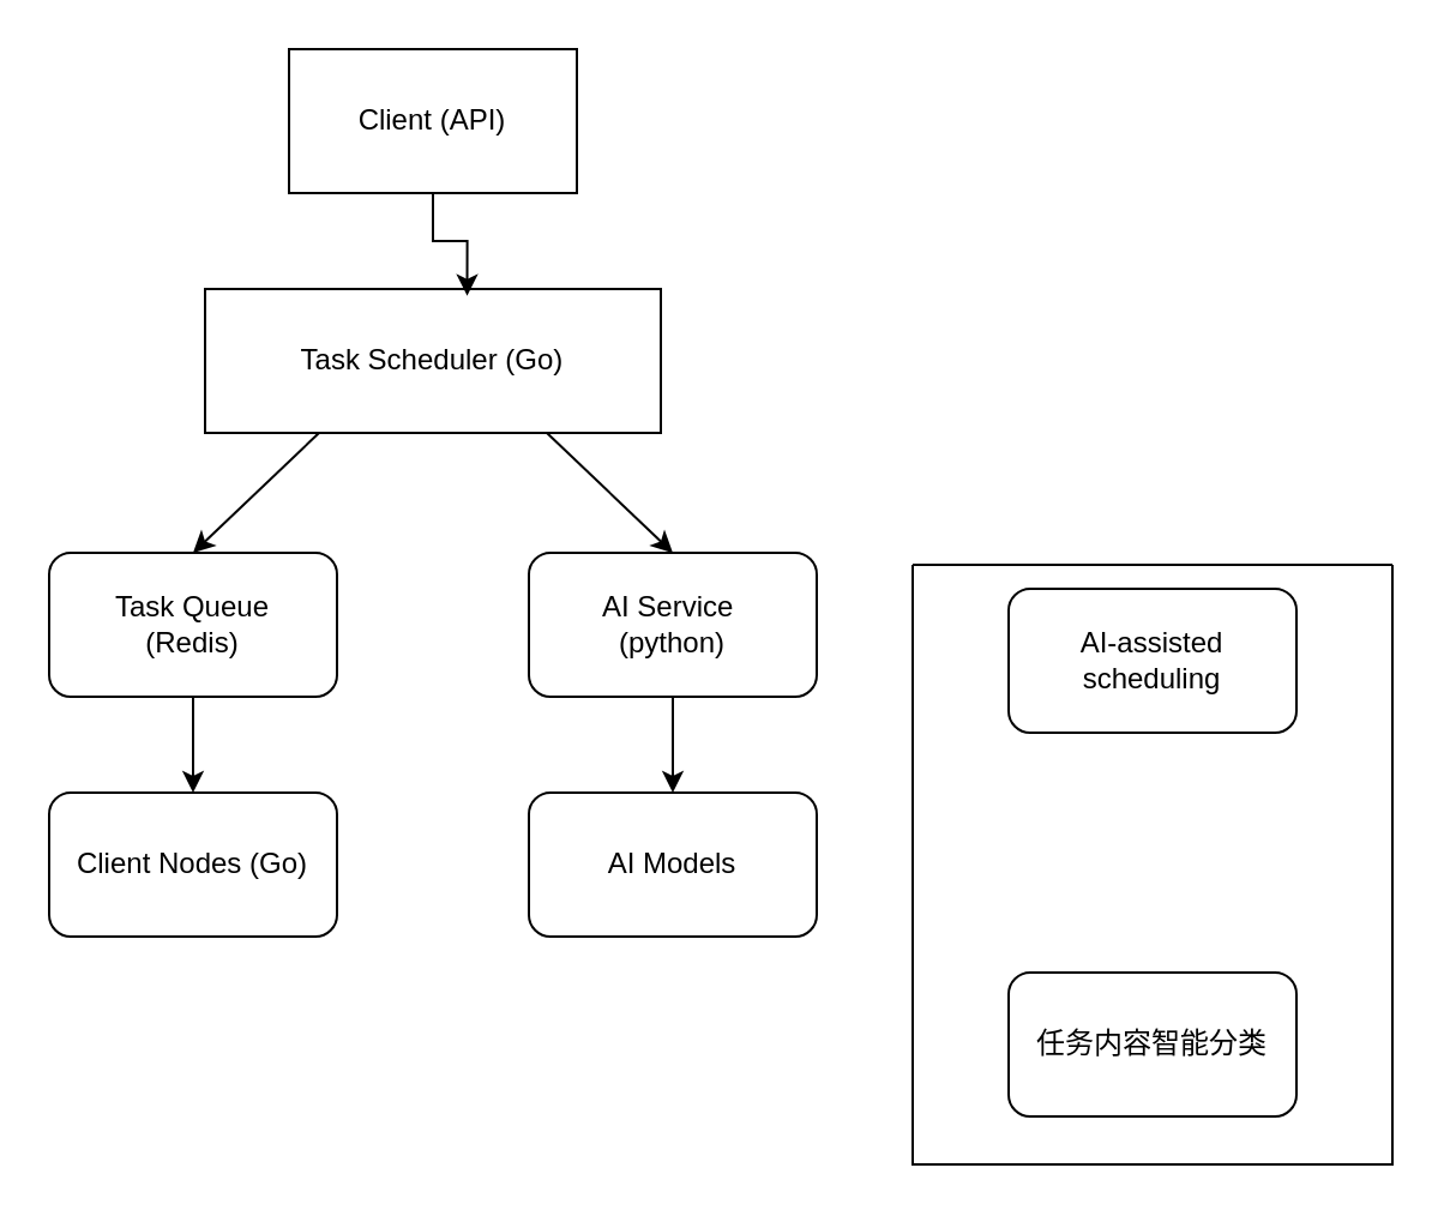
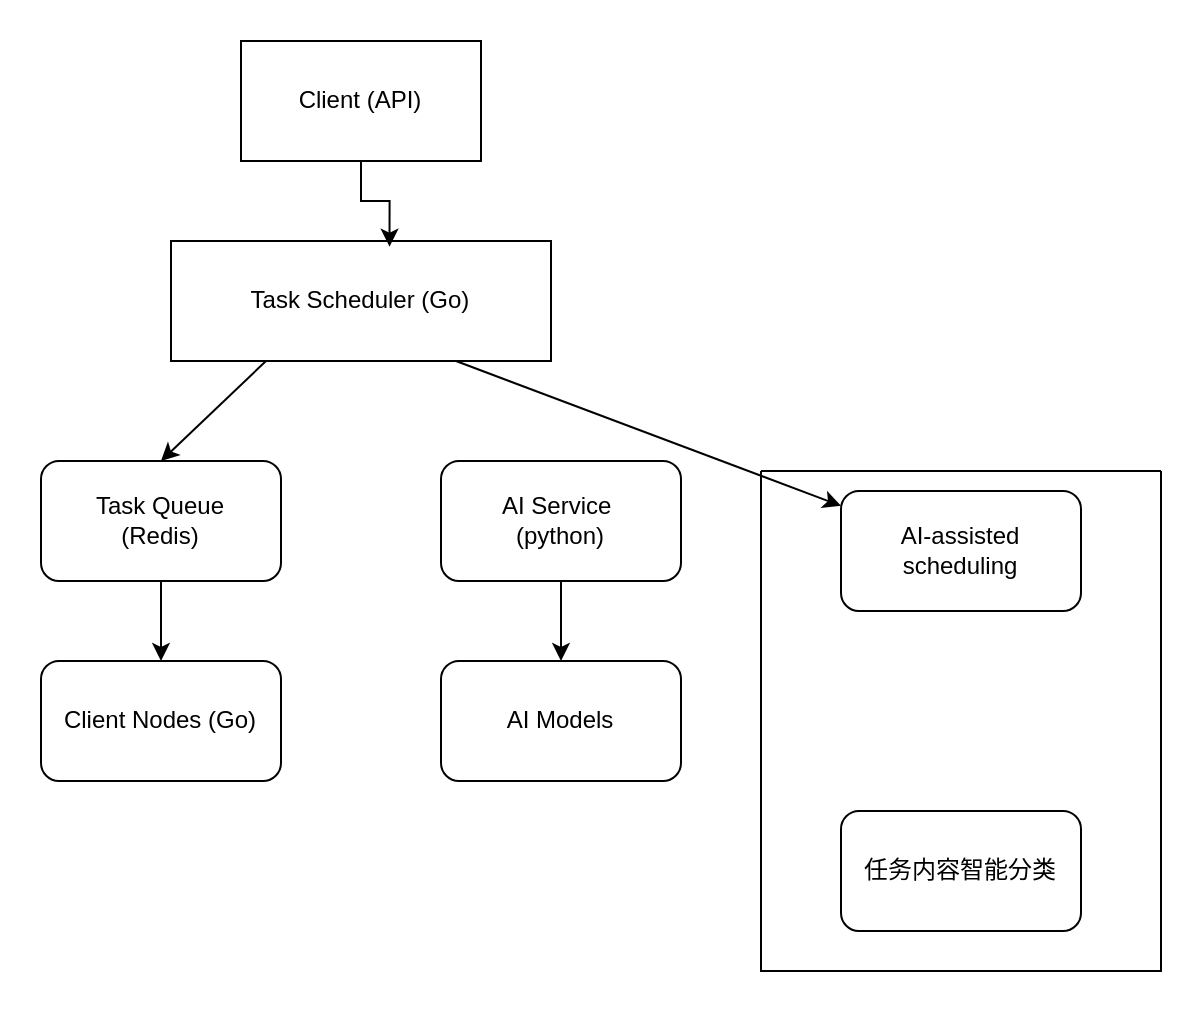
- <mxCell id="10" value="" style="endArrow=classic;html=1;rounded=0;entryX=0.5;entryY=0;entryDx=0;entryDy=0;exitX=0.75;exitY=1;exitDx=0;exitDy=0;" edge="1" parent="1" source="3" target="6"><mxGeometry width="50" height="50" relative="1" as="geometry"><mxPoint x="143" y="190" as="sourcePoint" /><mxPoint x="50" y="240" as="targetPoint" /></mxGeometry></mxCell>
+ <mxCell id="10" value="" style="endArrow=classic;html=1;rounded=0;exitX=0.75;exitY=1;exitDx=0;exitDy=0;" edge="1" parent="1" source="3" target="14"><mxGeometry width="50" height="50" relative="1" as="geometry"><mxPoint x="143" y="190" as="sourcePoint" /><mxPoint x="50" y="240" as="targetPoint" /></mxGeometry></mxCell>
